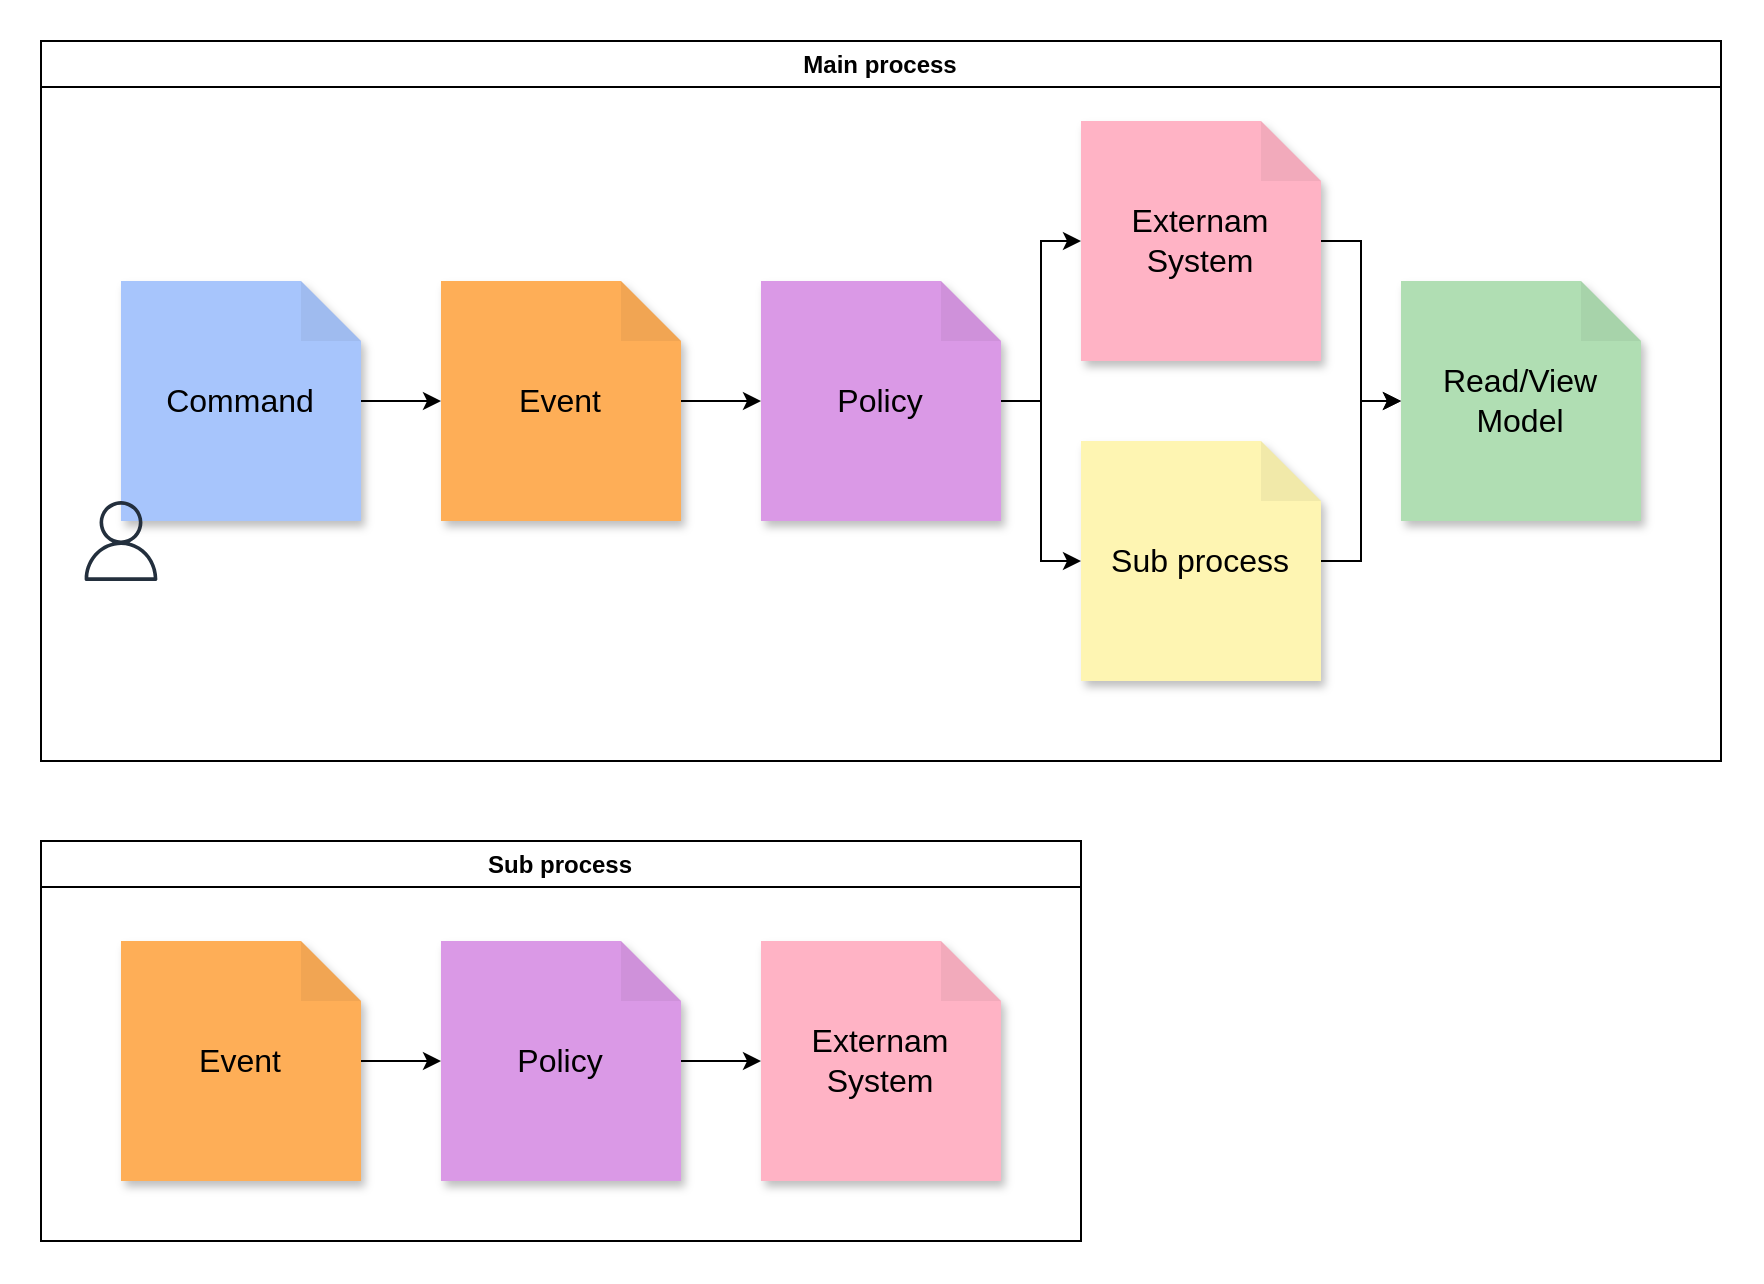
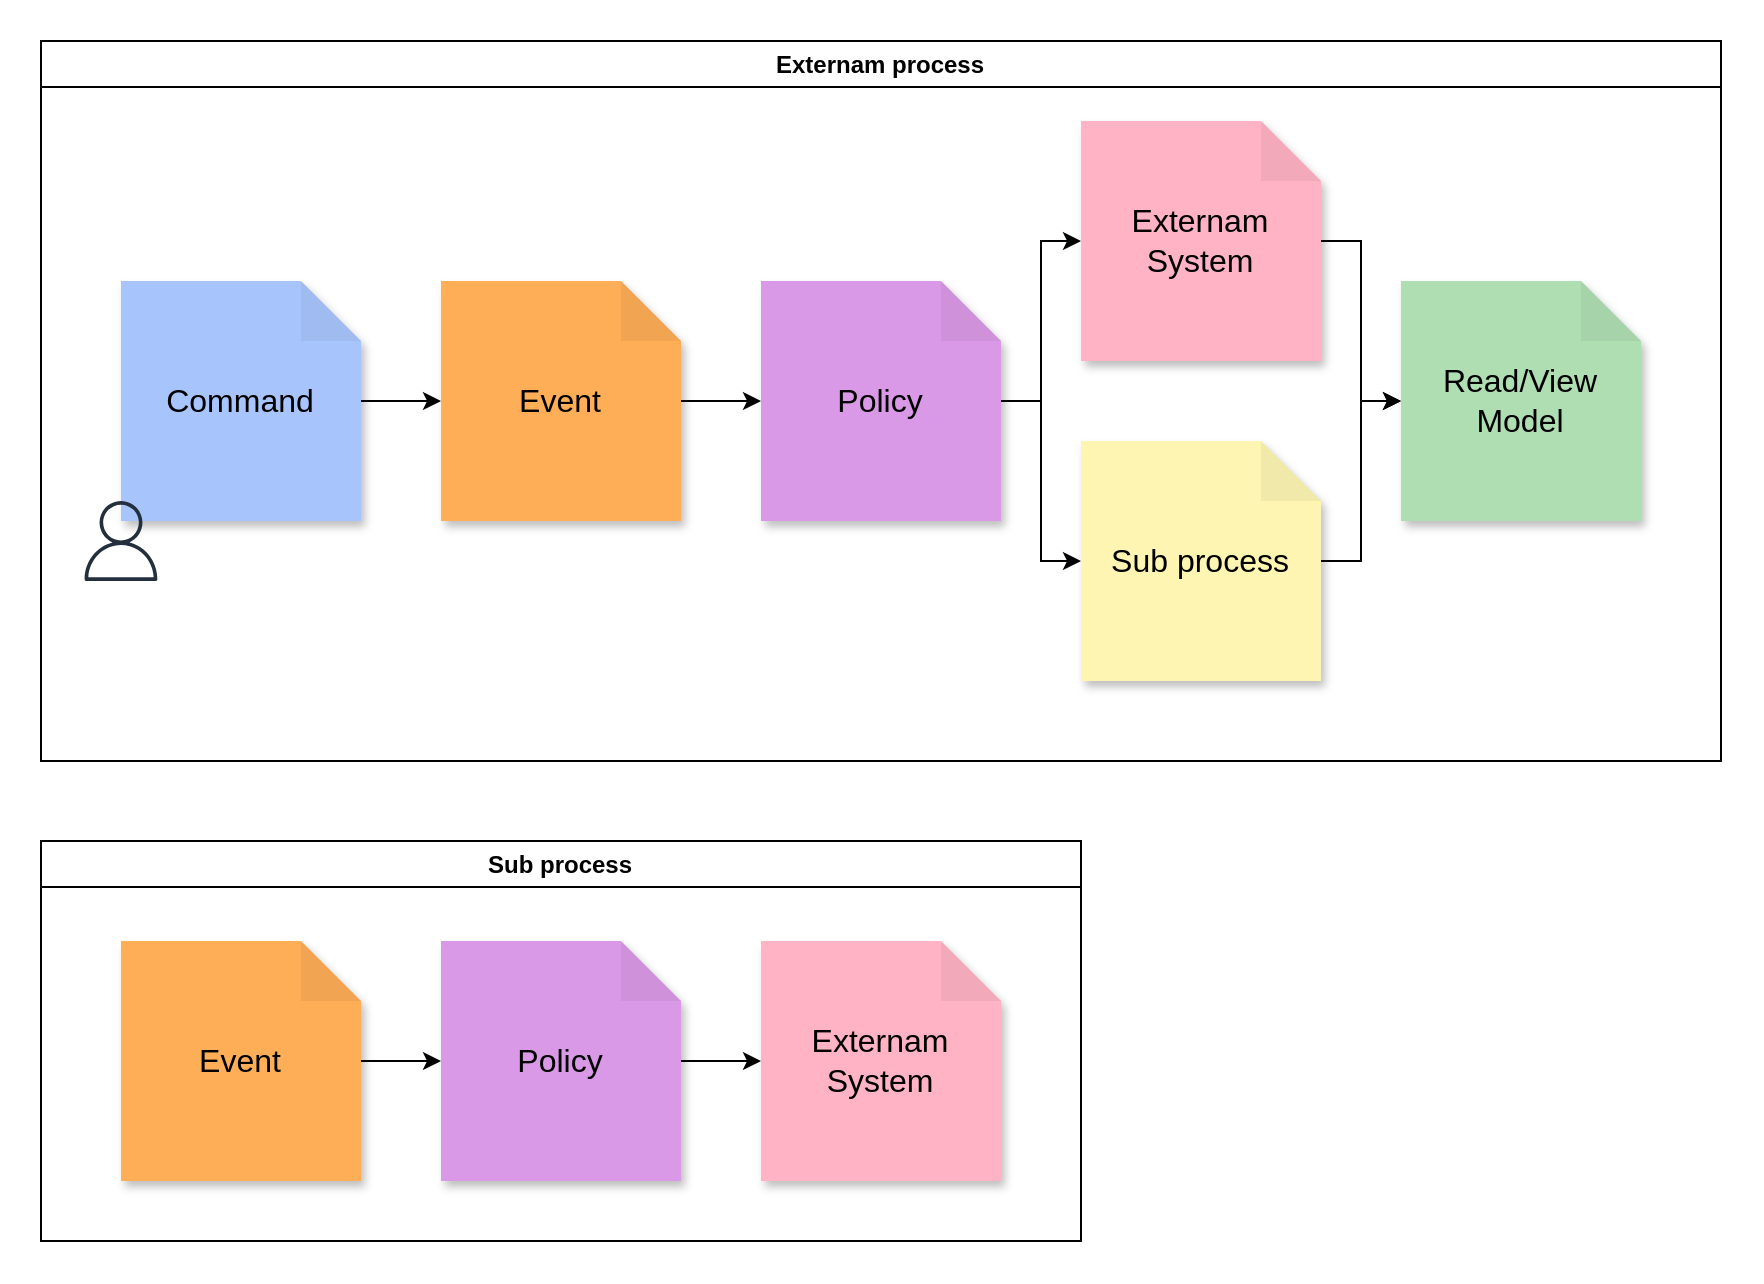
- <mxCell id="8" value="Main process" style="swimlane;" vertex="1" parent="1"><mxGeometry x="20" y="20" width="840" height="360" as="geometry" /></mxCell>
+ <mxCell id="8" value="Externam process" style="swimlane;" vertex="1" parent="1"><mxGeometry x="20" y="20" width="840" height="360" as="geometry" /></mxCell>
